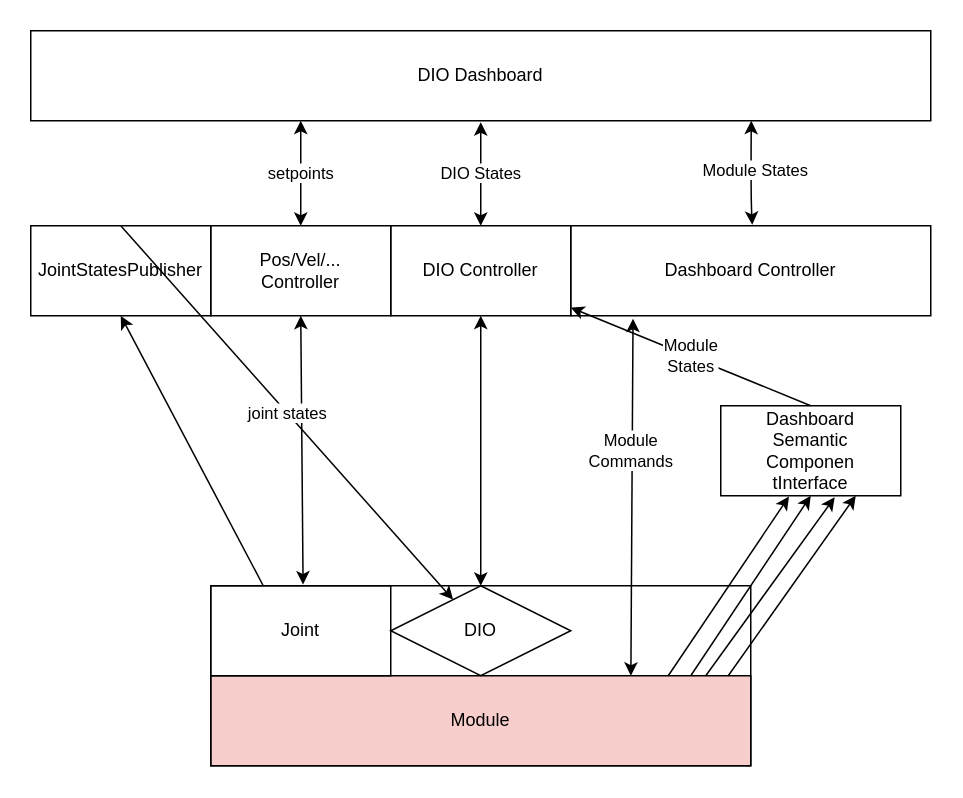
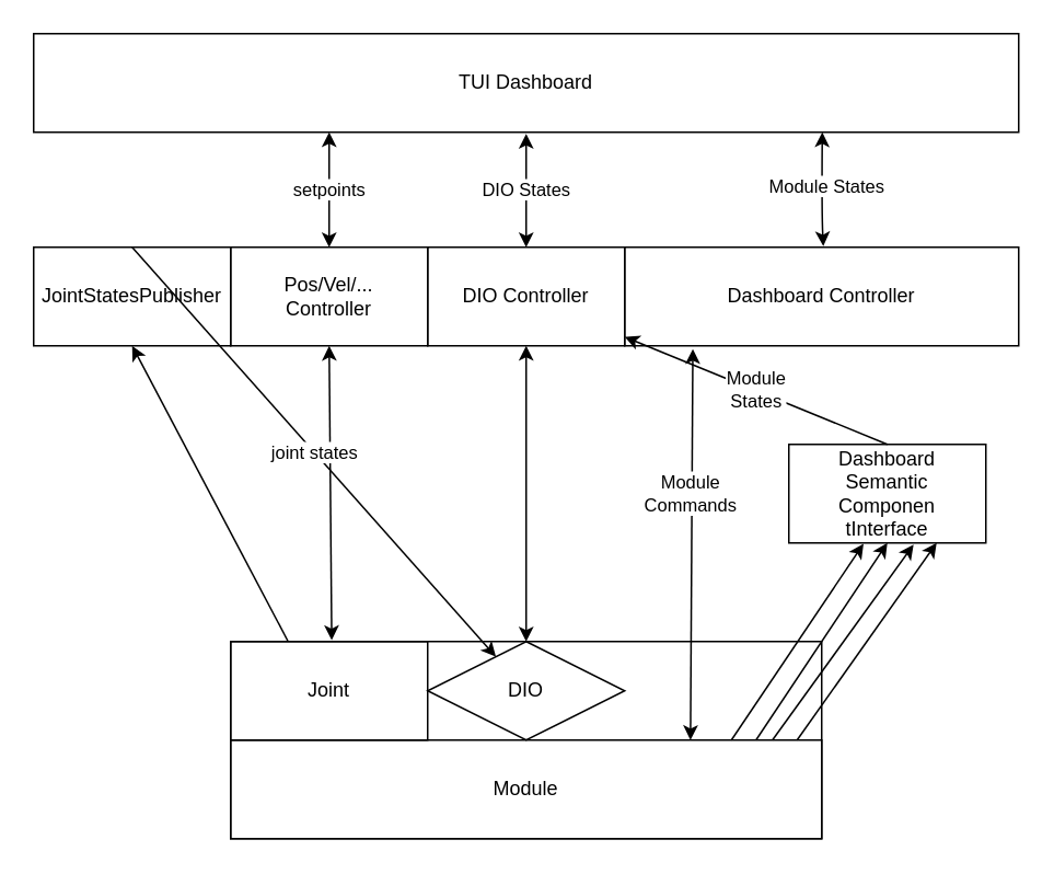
- <mxCell id="7" value="DIO Dashboard" style="rounded=0;whiteSpace=wrap;html=1;" vertex="1" parent="1"><mxGeometry x="20" y="20" width="600" height="60" as="geometry" /></mxCell>
+ <mxCell id="7" value="TUI Dashboard" style="rounded=0;whiteSpace=wrap;html=1;" vertex="1" parent="1"><mxGeometry x="20" y="20" width="600" height="60" as="geometry" /></mxCell>
- <mxCell id="2" value="&lt;div&gt;Module&lt;/div&gt;" style="rounded=0;whiteSpace=wrap;html=1;fillColor=#f8cecc;" vertex="1" parent="1"><mxGeometry x="140" y="450" width="360" height="60" as="geometry" /></mxCell>
+ <mxCell id="2" value="&lt;div&gt;Module&lt;/div&gt;" style="rounded=0;whiteSpace=wrap;html=1;" vertex="1" parent="1"><mxGeometry x="140" y="450" width="360" height="60" as="geometry" /></mxCell>
